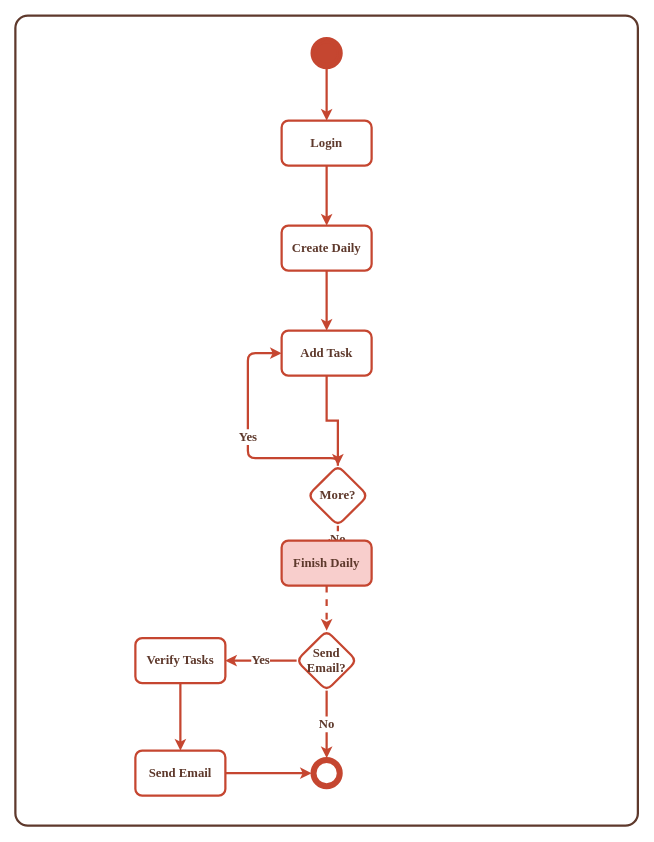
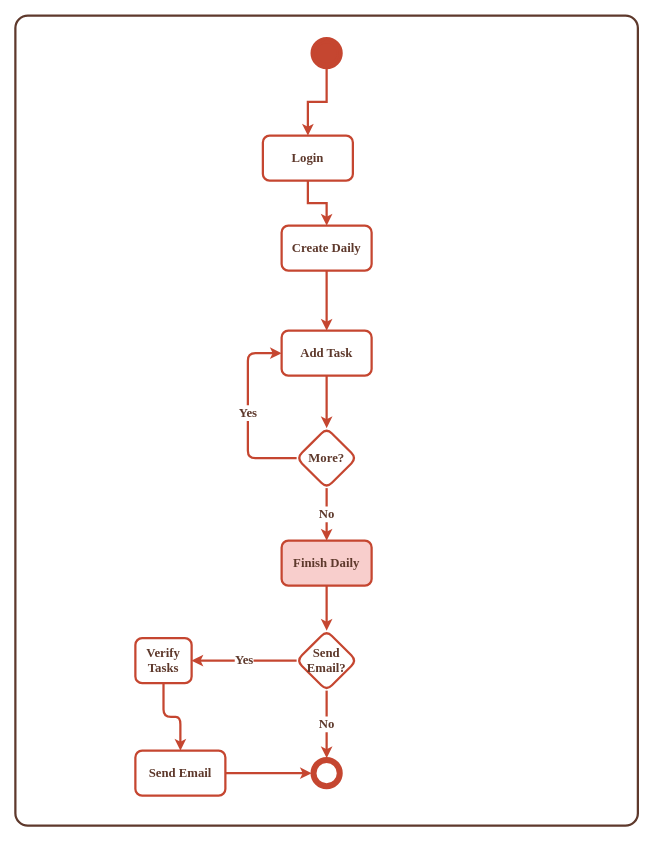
- <mxCell id="11" value="Login" style="rounded=1;whiteSpace=wrap;html=1;strokeColor=#C54630;strokeWidth=3;fillColor=#FFFFFF;fontFamily=Quicksand;fontSource=https%3A%2F%2Ffonts.googleapis.com%2Fcss%3Ffamily%3DQuicksand;fontColor=#5E392C;fontStyle=1;fontSize=17;" vertex="1" parent="1"><mxGeometry x="375" y="160" width="120" height="60" as="geometry" /></mxCell>
+ <mxCell id="11" value="Login" style="rounded=1;whiteSpace=wrap;html=1;strokeColor=#C54630;strokeWidth=3;fillColor=#FFFFFF;fontFamily=Quicksand;fontSource=https%3A%2F%2Ffonts.googleapis.com%2Fcss%3Ffamily%3DQuicksand;fontColor=#5E392C;fontStyle=1;fontSize=17;" vertex="1" parent="1"><mxGeometry x="350" y="180" width="120" height="60" as="geometry" /></mxCell>
- <mxCell id="19" value="More?" style="rhombus;whiteSpace=wrap;html=1;fontSize=17;fontFamily=Quicksand;fillColor=#FFFFFF;strokeColor=#C54630;fontColor=#5E392C;rounded=1;strokeWidth=3;fontSource=https%3A%2F%2Ffonts.googleapis.com%2Fcss%3Ffamily%3DQuicksand;fontStyle=1;" vertex="1" parent="1"><mxGeometry x="410" y="620" width="80" height="80" as="geometry" /></mxCell>
+ <mxCell id="19" value="More?" style="rhombus;whiteSpace=wrap;html=1;fontSize=17;fontFamily=Quicksand;fillColor=#FFFFFF;strokeColor=#C54630;fontColor=#5E392C;rounded=1;strokeWidth=3;fontSource=https%3A%2F%2Ffonts.googleapis.com%2Fcss%3Ffamily%3DQuicksand;fontStyle=1;" vertex="1" parent="1"><mxGeometry x="395" y="570" width="80" height="80" as="geometry" /></mxCell>
- <mxCell id="20" value="" style="edgeStyle=orthogonalEdgeStyle;rounded=1;orthogonalLoop=1;jettySize=auto;html=1;strokeColor=#C54630;strokeWidth=3;fontFamily=Quicksand;fontSource=https%3A%2F%2Ffonts.googleapis.com%2Fcss%3Ffamily%3DQuicksand;fontSize=17;fontColor=#5E392C;dashed=1;" edge="1" parent="1" source="21" target="24"><mxGeometry relative="1" as="geometry" /></mxCell>
+ <mxCell id="20" value="" style="edgeStyle=orthogonalEdgeStyle;rounded=1;orthogonalLoop=1;jettySize=auto;html=1;strokeColor=#C54630;strokeWidth=3;fontFamily=Quicksand;fontSource=https%3A%2F%2Ffonts.googleapis.com%2Fcss%3Ffamily%3DQuicksand;fontSize=17;fontColor=#5E392C;" edge="1" parent="1" source="21" target="24"><mxGeometry relative="1" as="geometry" /></mxCell>
- <mxCell id="26" value="Verify Tasks" style="whiteSpace=wrap;html=1;fontSize=17;fontFamily=Quicksand;fillColor=#FFFFFF;strokeColor=#C54630;fontColor=#5E392C;rounded=1;strokeWidth=3;fontSource=https%3A%2F%2Ffonts.googleapis.com%2Fcss%3Ffamily%3DQuicksand;fontStyle=1;" vertex="1" parent="1"><mxGeometry x="180" y="850" width="120" height="60" as="geometry" /></mxCell>
+ <mxCell id="26" value="Verify Tasks" style="whiteSpace=wrap;html=1;fontSize=17;fontFamily=Quicksand;fillColor=#FFFFFF;strokeColor=#C54630;fontColor=#5E392C;rounded=1;strokeWidth=3;fontSource=https%3A%2F%2Ffonts.googleapis.com%2Fcss%3Ffamily%3DQuicksand;fontStyle=1;" vertex="1" parent="1"><mxGeometry x="180" y="850" width="75" height="60" as="geometry" /></mxCell>
